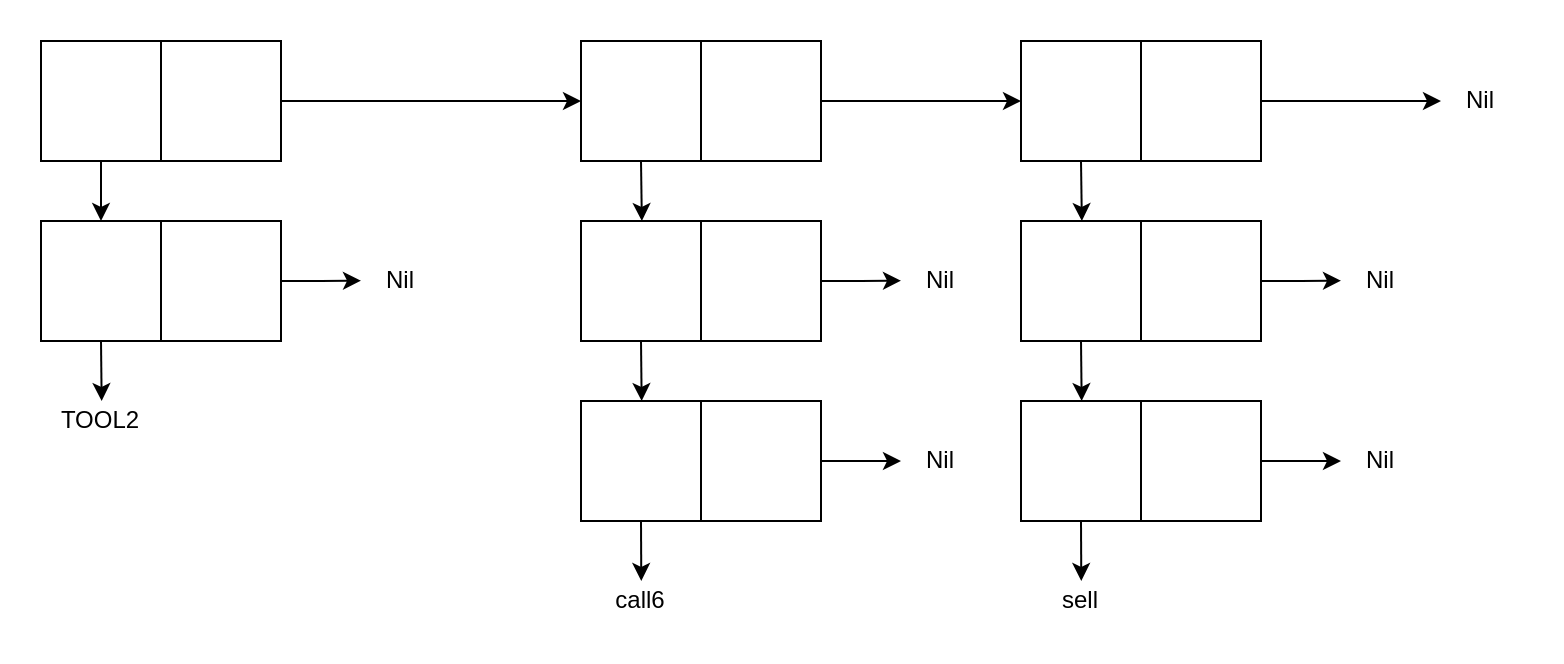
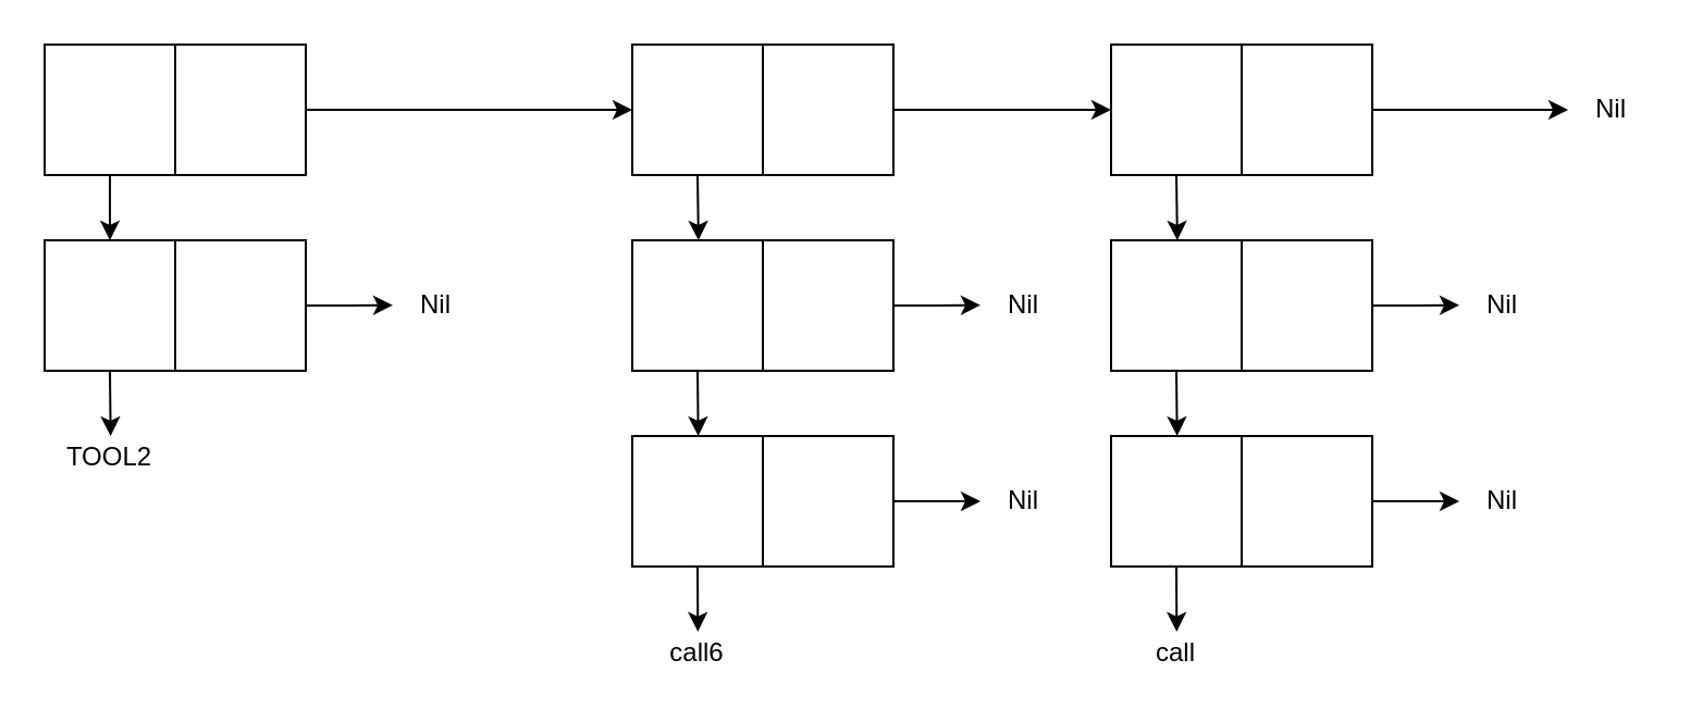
- <mxCell id="47" value="sell" style="text;html=1;strokeColor=none;fillColor=none;align=center;verticalAlign=middle;whiteSpace=wrap;rounded=0;" parent="1" vertex="1"><mxGeometry x="520" y="290" width="40" height="20" as="geometry" /></mxCell>
+ <mxCell id="47" value="call" style="text;html=1;strokeColor=none;fillColor=none;align=center;verticalAlign=middle;whiteSpace=wrap;rounded=0;" parent="1" vertex="1"><mxGeometry x="520" y="290" width="40" height="20" as="geometry" /></mxCell>
